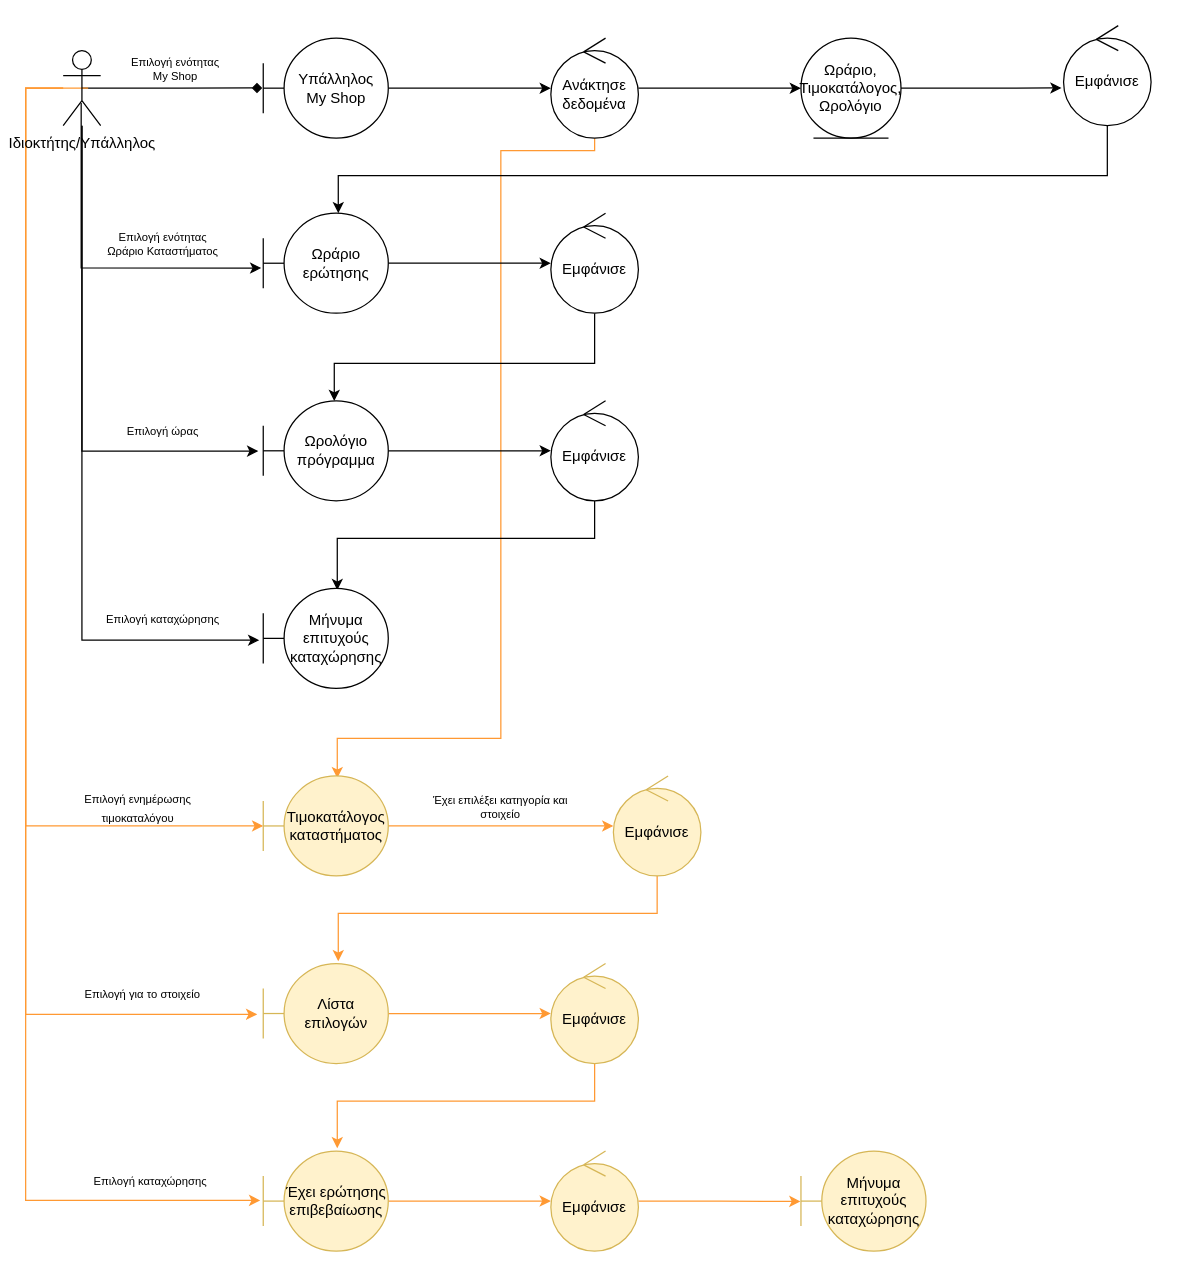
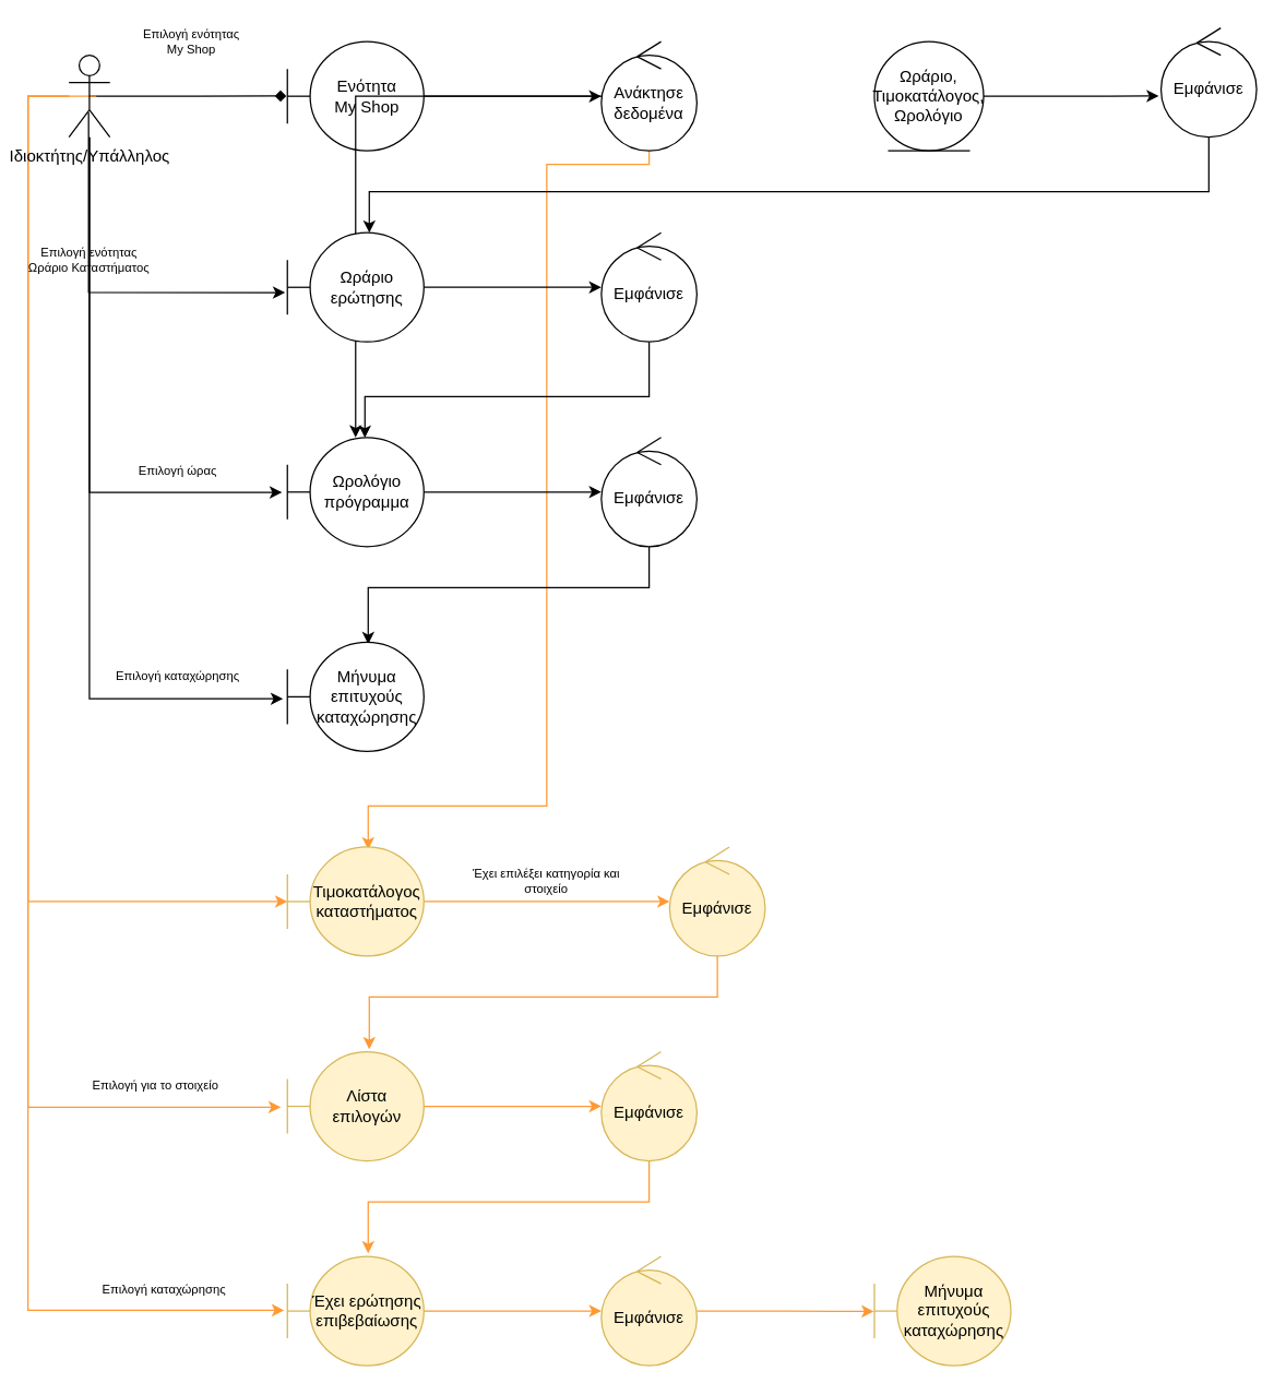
- <mxCell id="28" value="Επιλογή ενότητας&lt;br&gt;My Shop" style="text;html=1;strokeColor=none;fillColor=none;align=center;verticalAlign=middle;whiteSpace=wrap;rounded=0;fontSize=9;" vertex="1" parent="1"><mxGeometry x="100" y="40" width="80" height="30" as="geometry" /></mxCell>
+ <mxCell id="28" value="Επιλογή ενότητας&lt;br&gt;My Shop" style="text;html=1;strokeColor=none;fillColor=none;align=center;verticalAlign=middle;whiteSpace=wrap;rounded=0;fontSize=9;" vertex="1" parent="1"><mxGeometry x="100" y="15" width="80" height="30" as="geometry" /></mxCell>
- <mxCell id="3" value="Υπάλληλος &lt;br&gt;My Shop" style="shape=umlBoundary;whiteSpace=wrap;html=1;" vertex="1" parent="1"><mxGeometry x="210" y="30" width="100" height="80" as="geometry" /></mxCell>
+ <mxCell id="3" value="Ενότητα &lt;br&gt;My Shop" style="shape=umlBoundary;whiteSpace=wrap;html=1;" vertex="1" parent="1"><mxGeometry x="210" y="30" width="100" height="80" as="geometry" /></mxCell>
- <mxCell id="12" style="edgeStyle=orthogonalEdgeStyle;rounded=0;orthogonalLoop=1;jettySize=auto;html=1;entryX=0;entryY=0.5;entryDx=0;entryDy=0;" edge="1" parent="1" source="14" target="16"><mxGeometry relative="1" as="geometry" /></mxCell>
+ <mxCell id="12" style="edgeStyle=orthogonalEdgeStyle;rounded=0;orthogonalLoop=1;jettySize=auto;html=1;" edge="1" parent="1" source="14" target="24"><mxGeometry relative="1" as="geometry" /></mxCell>
- <mxCell id="29" value="Επιλογή ενότητας&lt;br&gt;Ωράριο Καταστήματος" style="text;html=1;strokeColor=none;fillColor=none;align=center;verticalAlign=middle;whiteSpace=wrap;rounded=0;fontSize=9;" vertex="1" parent="1"><mxGeometry x="80" y="180" width="100" height="30" as="geometry" /></mxCell>
+ <mxCell id="29" value="Επιλογή ενότητας&lt;br&gt;Ωράριο Καταστήματος" style="text;html=1;strokeColor=none;fillColor=none;align=center;verticalAlign=middle;whiteSpace=wrap;rounded=0;fontSize=9;" vertex="1" parent="1"><mxGeometry x="15" y="175" width="100" height="30" as="geometry" /></mxCell>
- <mxCell id="45" value="&lt;font style=&quot;font-size: 9px&quot;&gt;Επιλογή ενημέρωσης&lt;br&gt;τιμοκαταλόγου&lt;br&gt;&lt;/font&gt;" style="text;html=1;strokeColor=none;fillColor=none;align=center;verticalAlign=middle;whiteSpace=wrap;rounded=0;fontSize=12;" vertex="1" parent="1"><mxGeometry x="60" y="630" width="100" height="30" as="geometry" /></mxCell>
